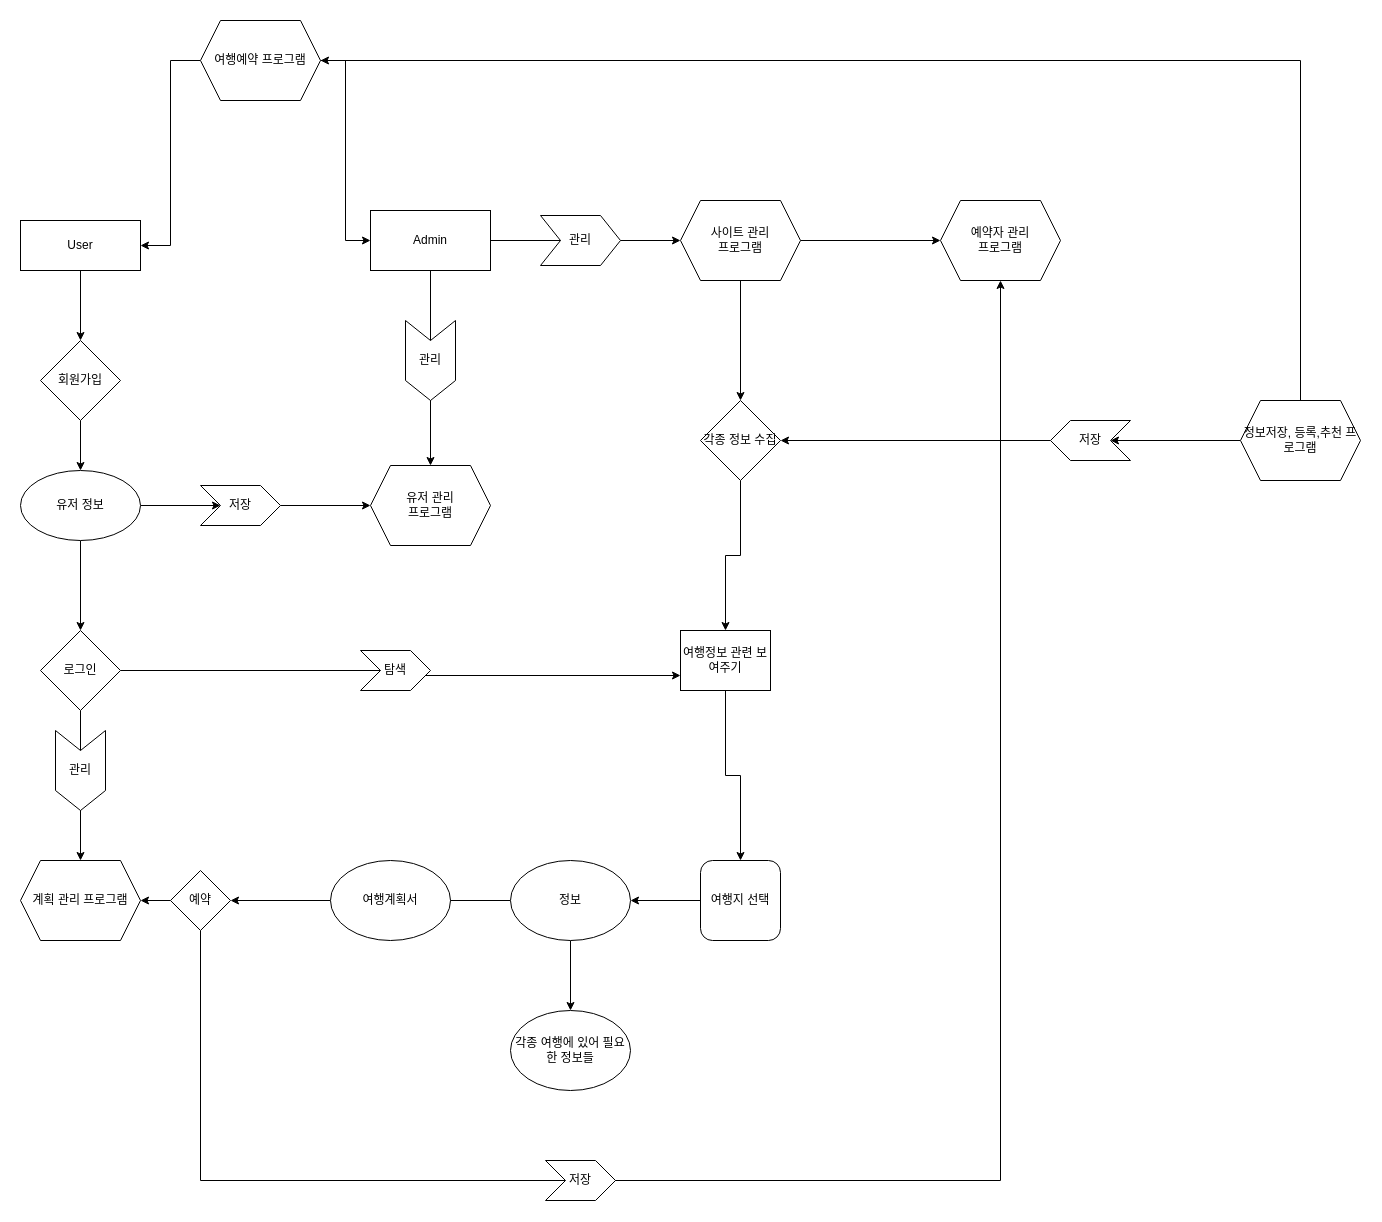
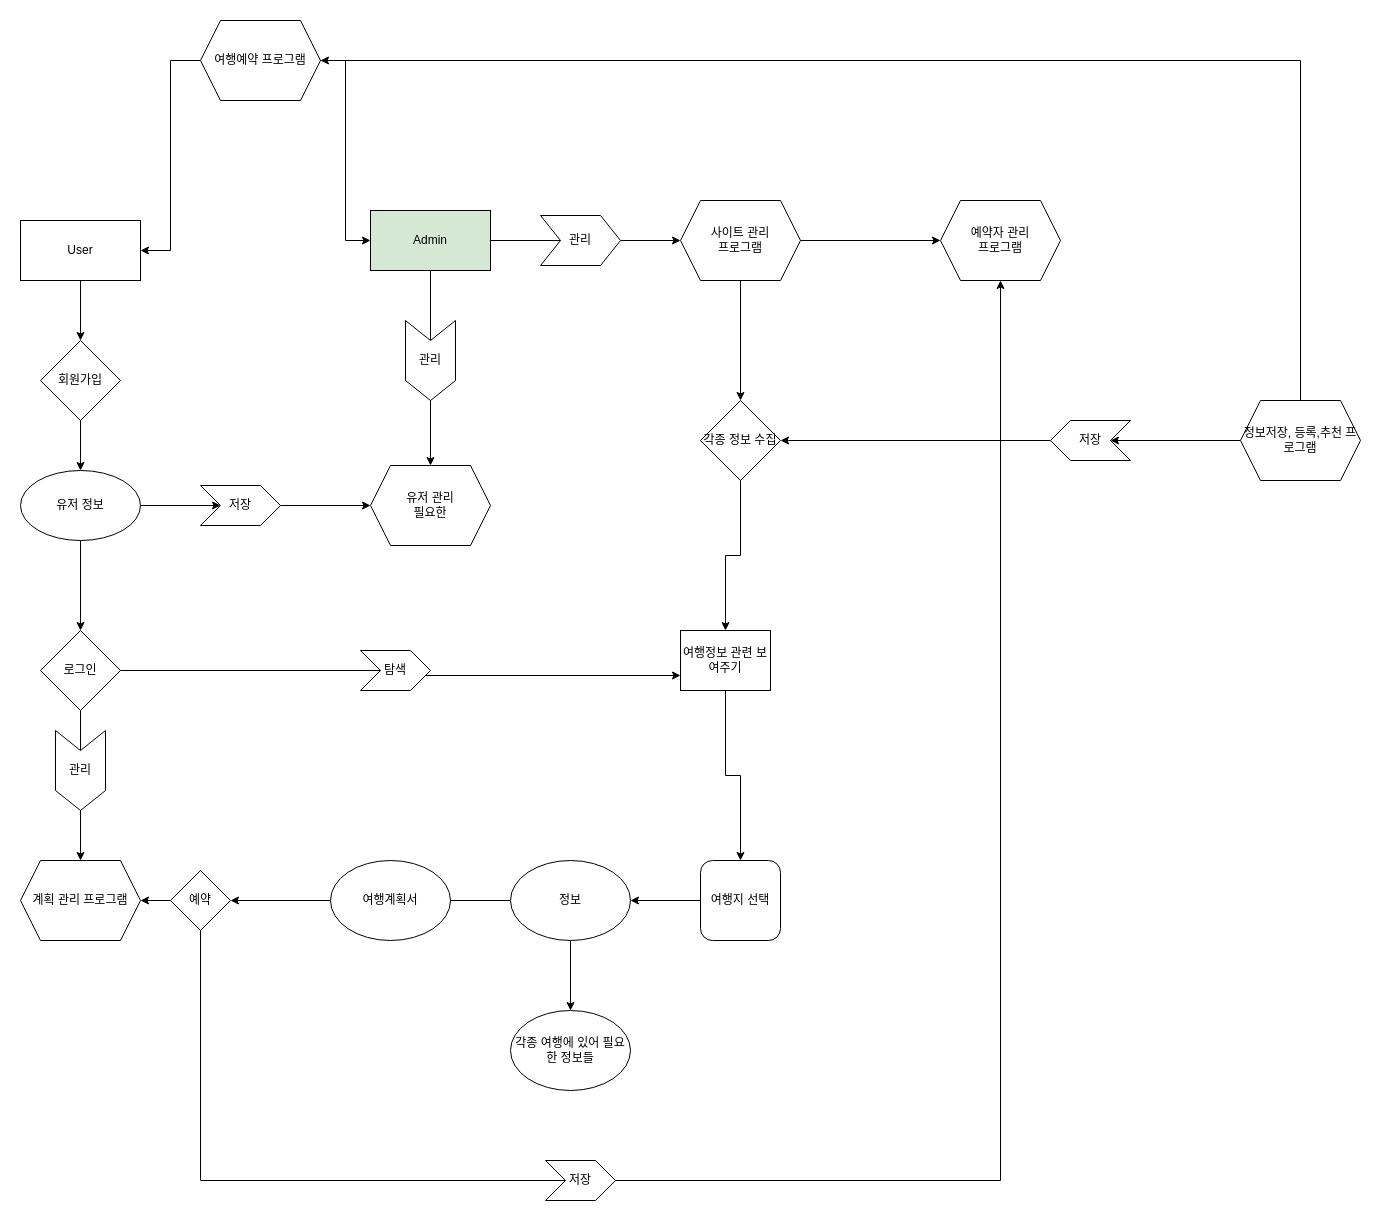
- <mxCell id="5" value="Admin" style="rounded=0;whiteSpace=wrap;html=1;" vertex="1" parent="1"><mxGeometry x="370" y="210" width="120" height="60" as="geometry" /></mxCell>
+ <mxCell id="5" value="Admin" style="rounded=0;whiteSpace=wrap;html=1;fillColor=#d5e8d4;" vertex="1" parent="1"><mxGeometry x="370" y="210" width="120" height="60" as="geometry" /></mxCell>
- <mxCell id="2" value="User" style="rounded=0;whiteSpace=wrap;html=1;" vertex="1" parent="1"><mxGeometry x="20" y="220" width="120" height="50" as="geometry" /></mxCell>
+ <mxCell id="2" value="User" style="rounded=0;whiteSpace=wrap;html=1;" vertex="1" parent="1"><mxGeometry x="20" y="220" width="120" height="60" as="geometry" /></mxCell>
- <mxCell id="16" value="&lt;span&gt;유저 관리&lt;/span&gt;&lt;br&gt;&lt;span&gt;프로그램&lt;/span&gt;" style="shape=hexagon;perimeter=hexagonPerimeter2;whiteSpace=wrap;html=1;fixedSize=1;" vertex="1" parent="1"><mxGeometry x="370" y="465" width="120" height="80" as="geometry" /></mxCell>
+ <mxCell id="16" value="&lt;span&gt;유저 관리&lt;/span&gt;&lt;br&gt;&lt;span&gt;필요한&lt;/span&gt;" style="shape=hexagon;perimeter=hexagonPerimeter2;whiteSpace=wrap;html=1;fixedSize=1;" vertex="1" parent="1"><mxGeometry x="370" y="465" width="120" height="80" as="geometry" /></mxCell>
